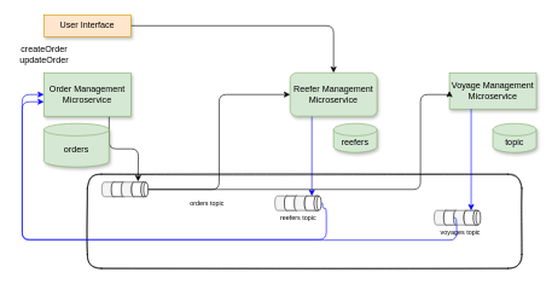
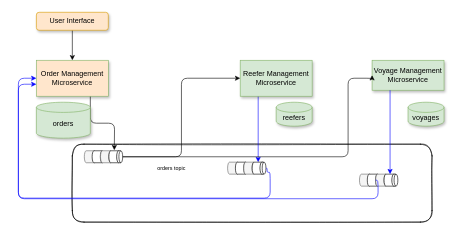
- <mxCell id="41" value="User Interface" style="rounded=0;whiteSpace=wrap;html=1;shadow=1;fillColor=#ffe6cc;strokeColor=#d79b00;" vertex="1" parent="1"><mxGeometry x="60" y="20" width="120" height="30" as="geometry" /></mxCell>
+ <mxCell id="41" value="User Interface" style="whiteSpace=wrap;html=1;shadow=1;fillColor=#ffe6cc;strokeColor=#d79b00;rounded=1;" vertex="1" parent="1"><mxGeometry x="60" y="20" width="120" height="30" as="geometry" /></mxCell>
- <mxCell id="40" style="edgeStyle=orthogonalEdgeStyle;html=1;strokeColor=#000000;" edge="1" parent="1" source="41" target="14"><mxGeometry relative="1" as="geometry" /></mxCell>
+ <mxCell id="40" style="edgeStyle=orthogonalEdgeStyle;html=1;entryX=0.5;entryY=0;entryDx=0;entryDy=0;strokeColor=#000000;" edge="1" parent="1" source="41" target="12"><mxGeometry relative="1" as="geometry" /></mxCell>
- <mxCell id="42" value="createOrder&lt;br&gt;updateOrder" style="text;html=1;align=center;verticalAlign=middle;resizable=0;points=[];autosize=1;strokeColor=none;fillColor=none;" vertex="1" parent="1"><mxGeometry y="60" width="80" height="30" as="geometry" x="20" /></mxCell>
- <mxCell id="12" value="Order Management&lt;br&gt;Microservice" style="rounded=0;whiteSpace=wrap;html=1;fillColor=#d5e8d4;strokeColor=#82b366;shadow=1;" vertex="1" parent="1"><mxGeometry x="60" y="100" width="120" height="60" as="geometry" /></mxCell>
+ <mxCell id="12" value="Order Management&lt;br&gt;Microservice" style="rounded=0;whiteSpace=wrap;html=1;fillColor=#ffe6cc;strokeColor=#82b366;shadow=1;" vertex="1" parent="1"><mxGeometry x="60" y="100" width="120" height="60" as="geometry" /></mxCell>
- <mxCell id="14" value="Reefer Management&lt;br&gt;Microservice" style="whiteSpace=wrap;html=1;fillColor=#d5e8d4;strokeColor=#82b366;shadow=1;rounded=1;" vertex="1" parent="1"><mxGeometry x="400" y="100" width="120" height="60" as="geometry" /></mxCell>
+ <mxCell id="14" value="Reefer Management&lt;br&gt;Microservice" style="rounded=0;whiteSpace=wrap;html=1;fillColor=#d5e8d4;strokeColor=#82b366;shadow=1;" vertex="1" parent="1"><mxGeometry x="400" y="100" width="120" height="60" as="geometry" /></mxCell>
- <mxCell id="18" value="topic" style="shape=cylinder3;whiteSpace=wrap;html=1;boundedLbl=1;backgroundOutline=1;size=8.503;shadow=1;fillColor=#d5e8d4;strokeColor=#82b366;" vertex="1" parent="1"><mxGeometry x="680" y="170" width="60" height="40" as="geometry" /></mxCell>
+ <mxCell id="18" value="voyages" style="shape=cylinder3;whiteSpace=wrap;html=1;boundedLbl=1;backgroundOutline=1;size=8.503;shadow=1;fillColor=#d5e8d4;strokeColor=#82b366;" vertex="1" parent="1"><mxGeometry x="680" y="170" width="60" height="40" as="geometry" /></mxCell>
- <mxCell id="26" value="reefers topic" style="text;html=1;align=center;verticalAlign=middle;resizable=0;points=[];autosize=1;strokeColor=none;fillColor=none;fontSize=9;" vertex="1" parent="19"><mxGeometry y="21" width="60" height="20" as="geometry" /></mxCell>
- <mxCell id="34" value="voyages topic" style="text;html=1;align=center;verticalAlign=middle;resizable=0;points=[];autosize=1;strokeColor=none;fillColor=none;fontSize=9;" vertex="1" parent="27"><mxGeometry y="21" width="70" height="20" as="geometry" /></mxCell>
